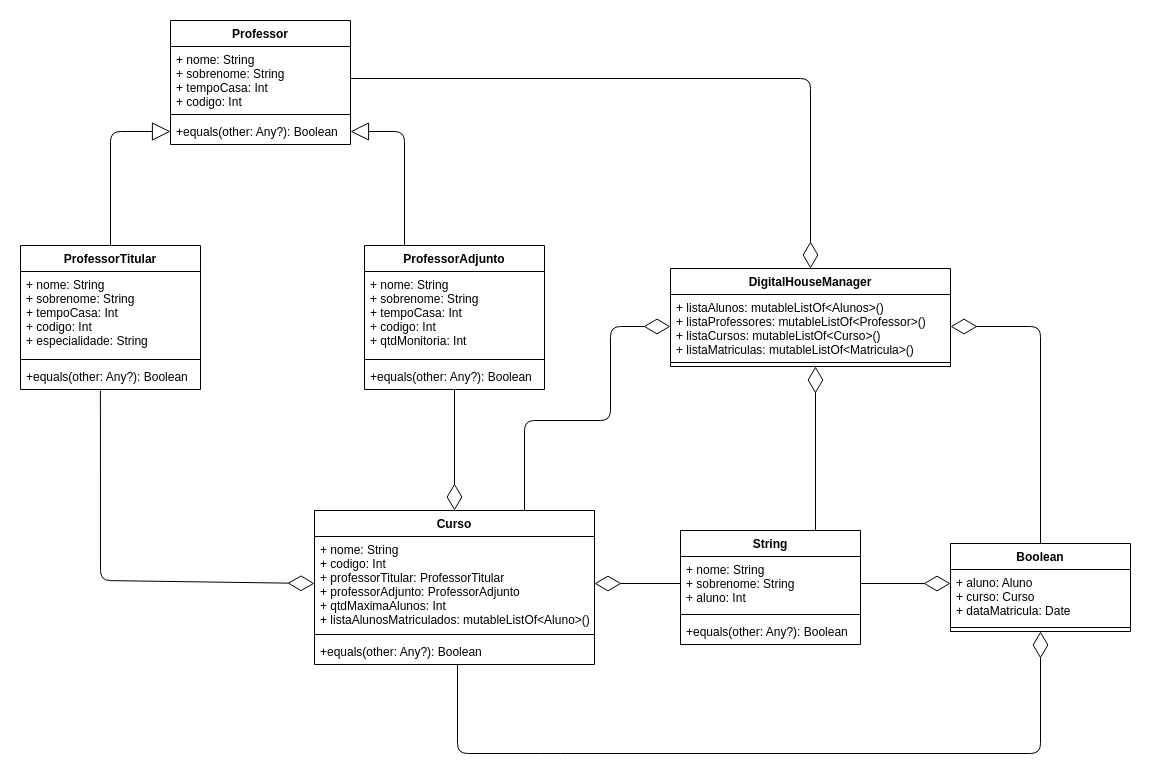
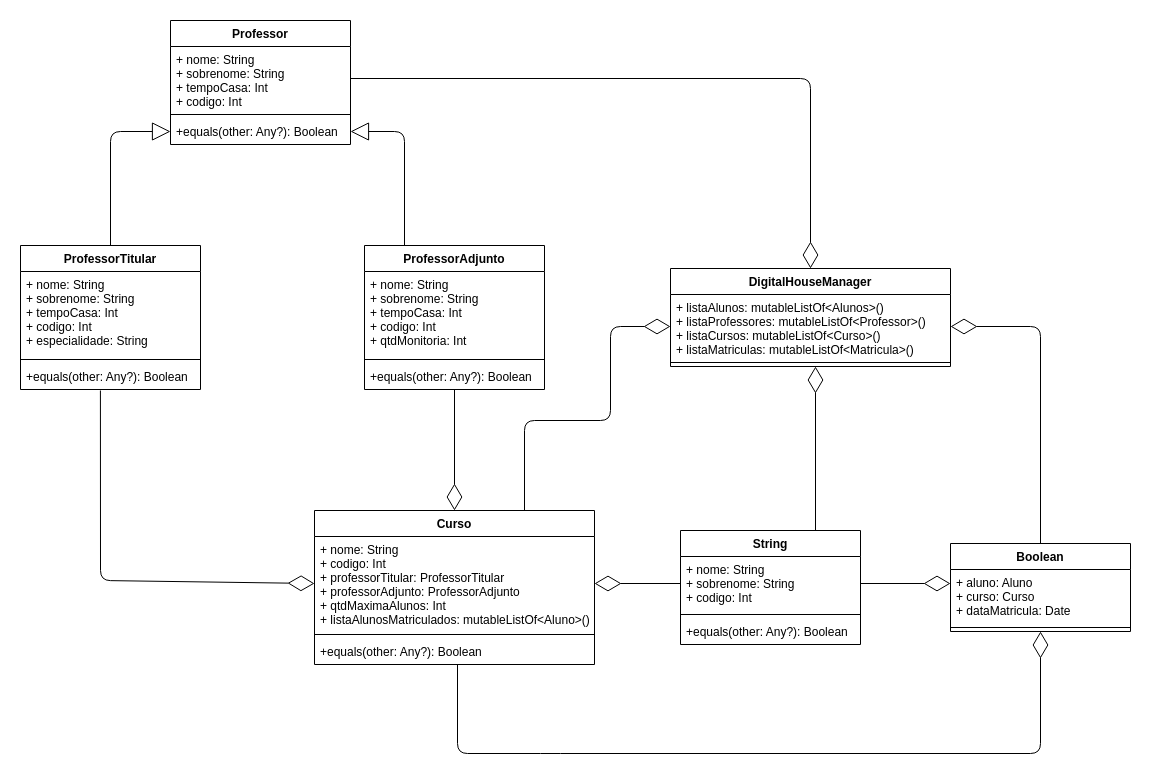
- <mxCell id="36" value="+ nome: String&#10;+ sobrenome: String&#10;+ aluno: Int" style="text;strokeColor=none;fillColor=none;align=left;verticalAlign=top;spacingLeft=4;spacingRight=4;overflow=hidden;rotatable=0;points=[[0,0.5],[1,0.5]];portConstraint=eastwest;" vertex="1" parent="35"><mxGeometry y="26" width="180" height="54" as="geometry" /></mxCell>
+ <mxCell id="36" value="+ nome: String&#10;+ sobrenome: String&#10;+ codigo: Int" style="text;strokeColor=none;fillColor=none;align=left;verticalAlign=top;spacingLeft=4;spacingRight=4;overflow=hidden;rotatable=0;points=[[0,0.5],[1,0.5]];portConstraint=eastwest;" vertex="1" parent="35"><mxGeometry y="26" width="180" height="54" as="geometry" /></mxCell>
